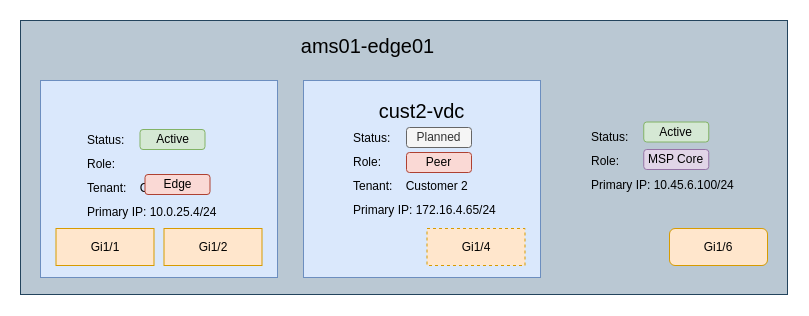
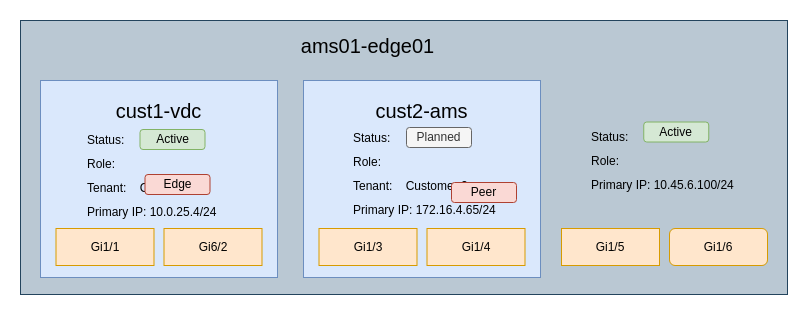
+ <mxCell id="10" value="&lt;font face=&quot;Helvetica&quot;&gt;cust1-vdc&lt;/font&gt;" style="text;strokeColor=none;fillColor=none;html=1;align=center;verticalAlign=middle;whiteSpace=wrap;rounded=0;fontSize=20;fontFamily=Architects Daughter;fontSource=https%3A%2F%2Ffonts.googleapis.com%2Fcss%3Ffamily%3DArchitects%2BDaughter;" vertex="1" parent="1"><mxGeometry x="63" y="95" width="191" height="30" as="geometry" /></mxCell>
- <mxCell id="11" value="&lt;font face=&quot;Helvetica&quot;&gt;cust2-vdc&lt;/font&gt;" style="text;strokeColor=none;fillColor=none;html=1;align=center;verticalAlign=middle;whiteSpace=wrap;rounded=0;fontSize=20;fontFamily=Architects Daughter;fontSource=https%3A%2F%2Ffonts.googleapis.com%2Fcss%3Ffamily%3DArchitects%2BDaughter;" vertex="1" parent="1"><mxGeometry x="326" y="95" width="191" height="30" as="geometry" /></mxCell>
+ <mxCell id="11" value="&lt;font face=&quot;Helvetica&quot;&gt;cust2-ams&lt;/font&gt;" style="text;strokeColor=none;fillColor=none;html=1;align=center;verticalAlign=middle;whiteSpace=wrap;rounded=0;fontSize=20;fontFamily=Architects Daughter;fontSource=https%3A%2F%2Ffonts.googleapis.com%2Fcss%3Ffamily%3DArchitects%2BDaughter;" vertex="1" parent="1"><mxGeometry x="326" y="95" width="191" height="30" as="geometry" /></mxCell>
- <mxCell id="19" value="&lt;font face=&quot;Helvetica&quot;&gt;MSP Core&lt;/font&gt;" style="rounded=1;whiteSpace=wrap;html=1;fontFamily=Architects Daughter;fontSource=https%3A%2F%2Ffonts.googleapis.com%2Fcss%3Ffamily%3DArchitects%2BDaughter;fillColor=#e1d5e7;strokeColor=#9673a6;" vertex="1" parent="1"><mxGeometry x="643.25" y="149" width="65" height="20" as="geometry" /></mxCell>
- <mxCell id="17" value="&lt;font face=&quot;Helvetica&quot;&gt;Peer&lt;/font&gt;" style="rounded=1;whiteSpace=wrap;html=1;fontFamily=Architects Daughter;fontSource=https%3A%2F%2Ffonts.googleapis.com%2Fcss%3Ffamily%3DArchitects%2BDaughter;fillColor=#fad9d5;strokeColor=#ae4132;" vertex="1" parent="1"><mxGeometry x="406" y="152" width="65" height="20" as="geometry" /></mxCell>
+ <mxCell id="17" value="&lt;font face=&quot;Helvetica&quot;&gt;Peer&lt;/font&gt;" style="rounded=1;whiteSpace=wrap;html=1;fontFamily=Architects Daughter;fontSource=https%3A%2F%2Ffonts.googleapis.com%2Fcss%3Ffamily%3DArchitects%2BDaughter;fillColor=#fad9d5;strokeColor=#ae4132;" vertex="1" parent="1"><mxGeometry x="451" y="182" width="65" height="20" as="geometry" /></mxCell>
+ <mxCell id="7" value="Gi1/3" style="rounded=0;whiteSpace=wrap;html=1;fontFamily=Helvetica;fillColor=#ffe6cc;strokeColor=#d79b00;" vertex="1" parent="1"><mxGeometry x="318.5" y="228" width="98" height="37" as="geometry" /></mxCell>
- <mxCell id="8" value="Gi1/4" style="rounded=0;whiteSpace=wrap;html=1;fontFamily=Helvetica;fillColor=#ffe6cc;strokeColor=#d79b00;dashed=1;" vertex="1" parent="1"><mxGeometry x="426.5" y="228" width="98" height="37" as="geometry" /></mxCell>
+ <mxCell id="8" value="Gi1/4" style="rounded=0;whiteSpace=wrap;html=1;fontFamily=Helvetica;fillColor=#ffe6cc;strokeColor=#d79b00;" vertex="1" parent="1"><mxGeometry x="426.5" y="228" width="98" height="37" as="geometry" /></mxCell>
+ <mxCell id="20" value="Gi1/5" style="rounded=0;whiteSpace=wrap;html=1;fontFamily=Helvetica;fillColor=#ffe6cc;strokeColor=#d79b00;" vertex="1" parent="1"><mxGeometry x="561" y="228" width="98" height="37" as="geometry" /></mxCell>
- <mxCell id="6" value="&lt;font face=&quot;Helvetica&quot;&gt;Gi1/2&lt;/font&gt;" style="rounded=0;whiteSpace=wrap;html=1;fontFamily=Architects Daughter;fontSource=https%3A%2F%2Ffonts.googleapis.com%2Fcss%3Ffamily%3DArchitects%2BDaughter;fillColor=#ffe6cc;strokeColor=#d79b00;" vertex="1" parent="1"><mxGeometry x="163.5" y="228" width="98" height="37" as="geometry" /></mxCell>
+ <mxCell id="6" value="&lt;font face=&quot;Helvetica&quot;&gt;Gi6/2&lt;/font&gt;" style="rounded=0;whiteSpace=wrap;html=1;fontFamily=Architects Daughter;fontSource=https%3A%2F%2Ffonts.googleapis.com%2Fcss%3Ffamily%3DArchitects%2BDaughter;fillColor=#ffe6cc;strokeColor=#d79b00;" vertex="1" parent="1"><mxGeometry x="163.5" y="228" width="98" height="37" as="geometry" /></mxCell>
